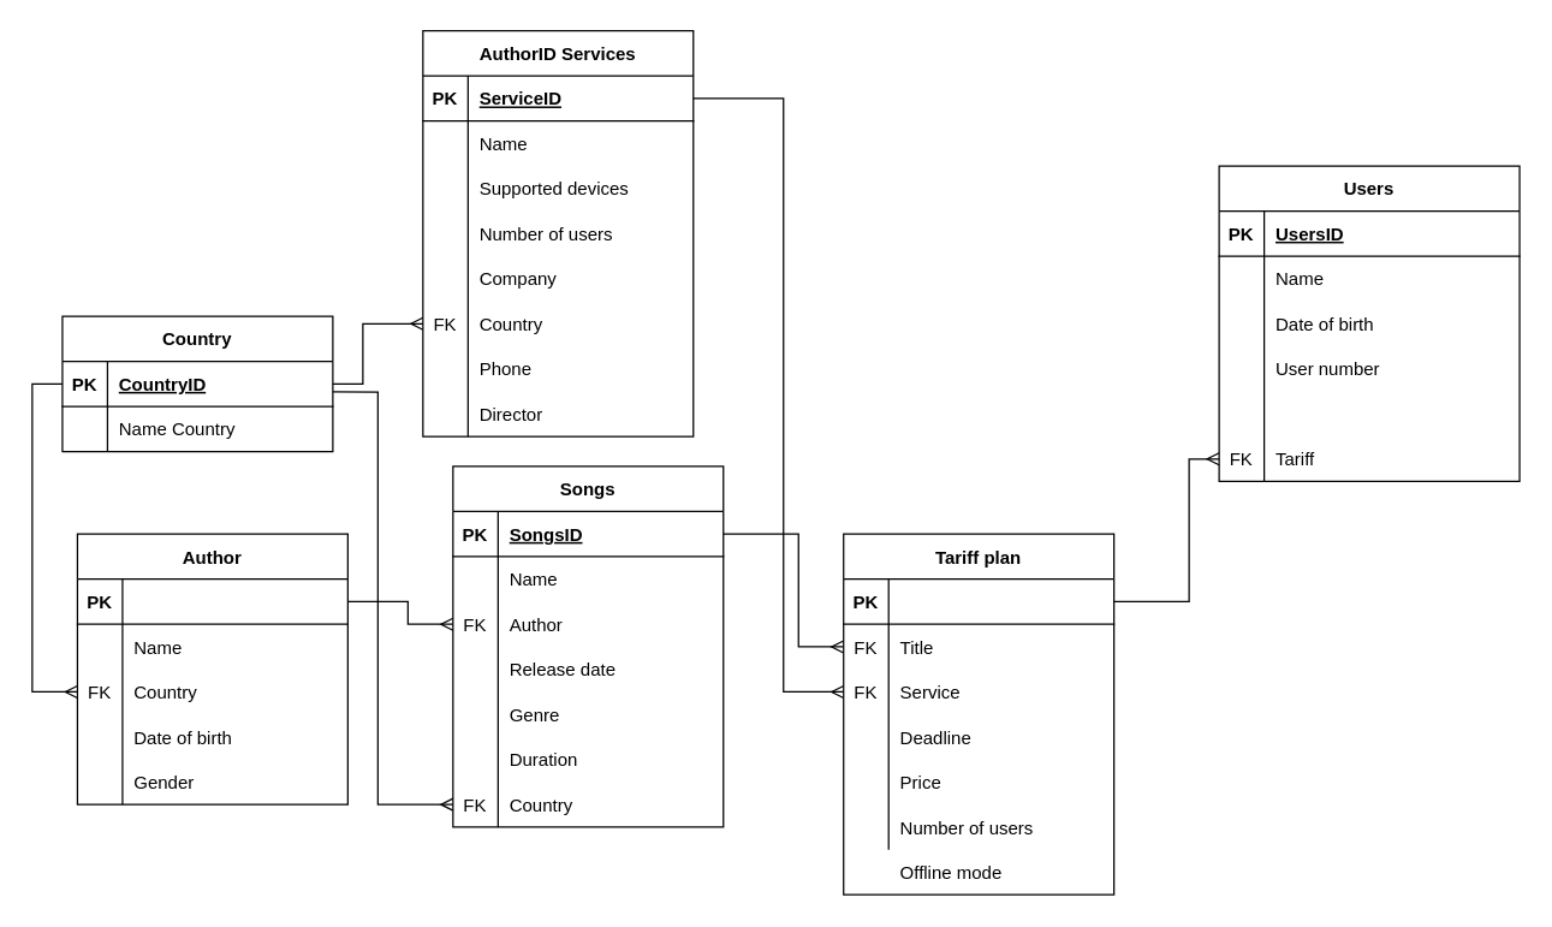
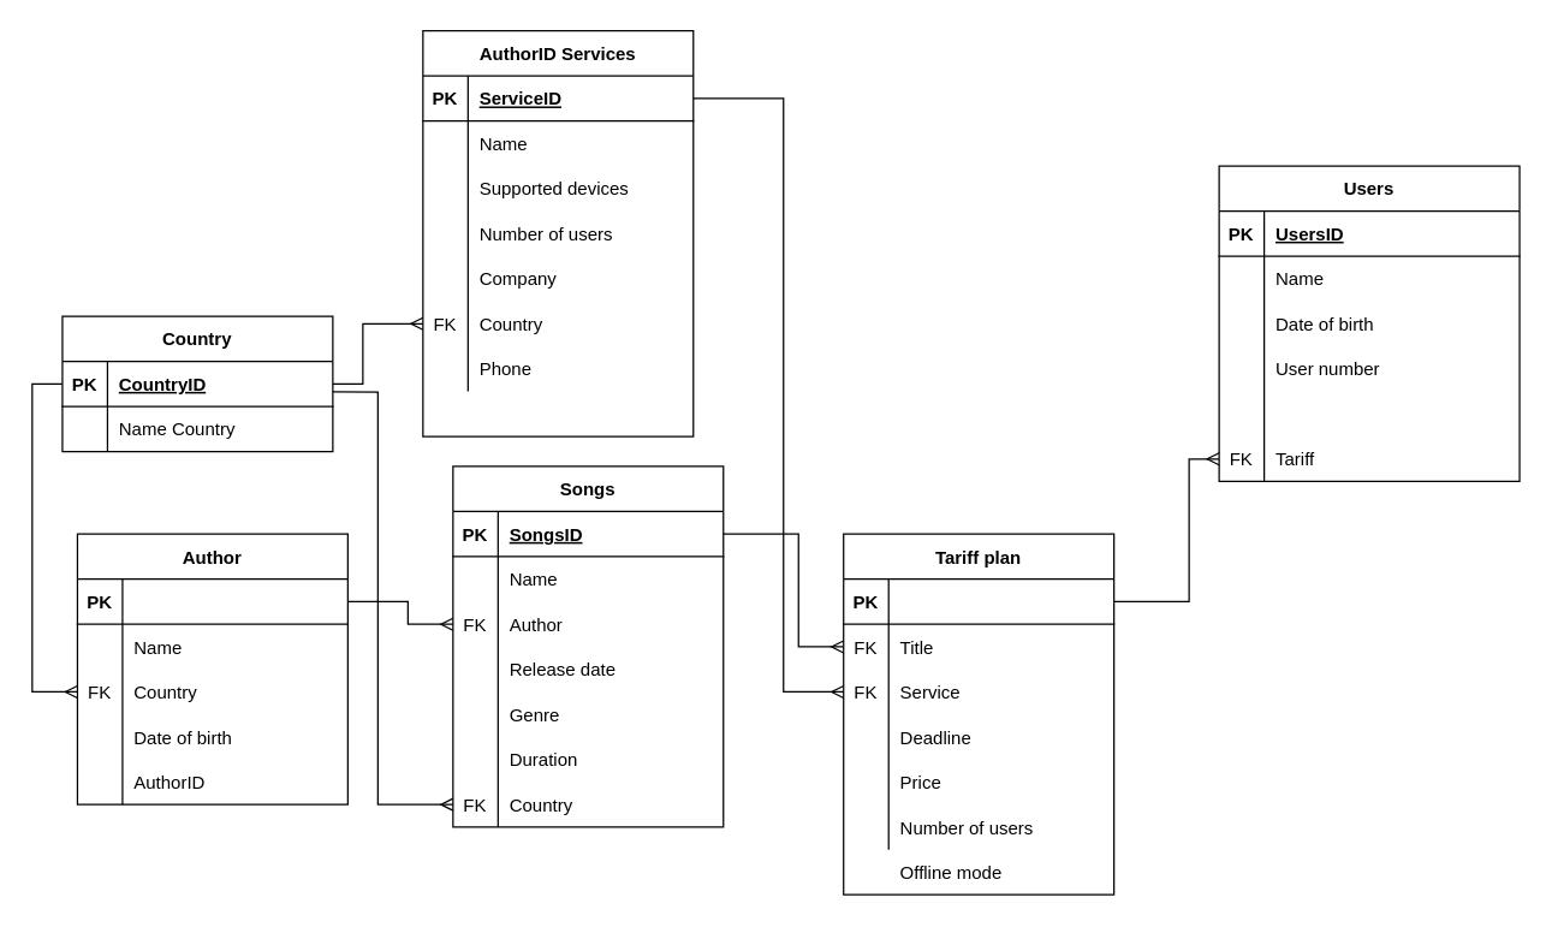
- <mxCell id="81" value="Director" style="shape=partialRectangle;connectable=0;fillColor=none;top=0;left=0;bottom=0;right=0;align=left;spacingLeft=6;overflow=hidden;" vertex="1" parent="79"><mxGeometry x="30" width="150" height="30" as="geometry"><mxRectangle width="150" height="30" as="alternateBounds" /></mxGeometry></mxCell>
- <mxCell id="38" value="Gender" style="shape=partialRectangle;connectable=0;fillColor=none;top=0;left=0;bottom=0;right=0;align=left;spacingLeft=6;overflow=hidden;" vertex="1" parent="36"><mxGeometry x="30" width="150" height="30" as="geometry"><mxRectangle width="150" height="30" as="alternateBounds" /></mxGeometry></mxCell>
+ <mxCell id="38" value="AuthorID" style="shape=partialRectangle;connectable=0;fillColor=none;top=0;left=0;bottom=0;right=0;align=left;spacingLeft=6;overflow=hidden;" vertex="1" parent="36"><mxGeometry x="30" width="150" height="30" as="geometry"><mxRectangle width="150" height="30" as="alternateBounds" /></mxGeometry></mxCell>
